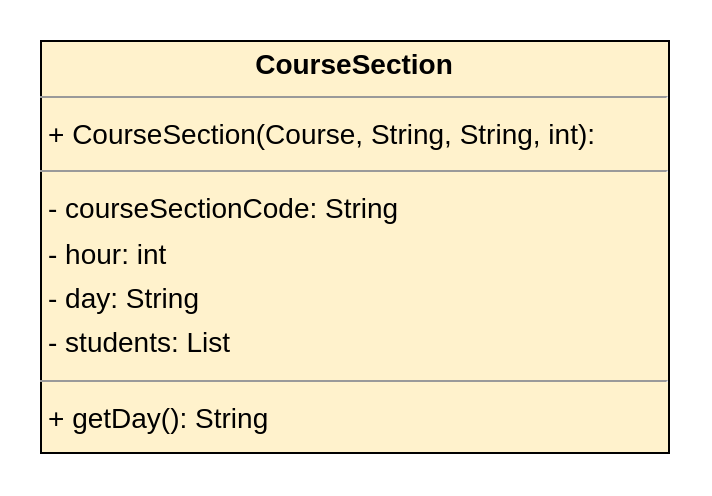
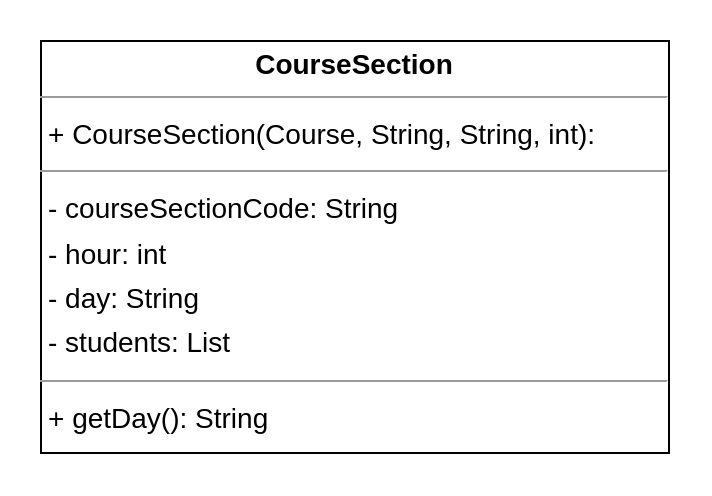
- <mxCell id="2" value="&lt;p style=&quot;margin:0px;margin-top:4px;text-align:center;&quot;&gt;&lt;b&gt;CourseSection&lt;/b&gt;&lt;/p&gt;&lt;hr size=&quot;1&quot;/&gt;&lt;p style=&quot;margin:0 0 0 4px;line-height:1.6;&quot;&gt;+ CourseSection(Course, String, String, int): &lt;/p&gt;&lt;hr size=&quot;1&quot;/&gt;&lt;p style=&quot;margin:0 0 0 4px;line-height:1.6;&quot;&gt;- courseSectionCode: String&lt;br/&gt;- hour: int&lt;br/&gt;- day: String&lt;br/&gt;- students: List&lt;/p&gt;&lt;hr size=&quot;1&quot;/&gt;&lt;p style=&quot;margin:0 0 0 4px;line-height:1.6;&quot;&gt;+ getDay(): String&lt;/p&gt;" style="verticalAlign=top;align=left;overflow=fill;fontSize=14;fontFamily=Helvetica;html=1;rounded=0;shadow=0;comic=0;labelBackgroundColor=none;strokeWidth=1;fillColor=#fff2cc;" vertex="1" parent="1"><mxGeometry x="20" y="20" width="314" height="206" as="geometry" /></mxCell>
+ <mxCell id="2" value="&lt;p style=&quot;margin:0px;margin-top:4px;text-align:center;&quot;&gt;&lt;b&gt;CourseSection&lt;/b&gt;&lt;/p&gt;&lt;hr size=&quot;1&quot;/&gt;&lt;p style=&quot;margin:0 0 0 4px;line-height:1.6;&quot;&gt;+ CourseSection(Course, String, String, int): &lt;/p&gt;&lt;hr size=&quot;1&quot;/&gt;&lt;p style=&quot;margin:0 0 0 4px;line-height:1.6;&quot;&gt;- courseSectionCode: String&lt;br/&gt;- hour: int&lt;br/&gt;- day: String&lt;br/&gt;- students: List&lt;/p&gt;&lt;hr size=&quot;1&quot;/&gt;&lt;p style=&quot;margin:0 0 0 4px;line-height:1.6;&quot;&gt;+ getDay(): String&lt;/p&gt;" style="verticalAlign=top;align=left;overflow=fill;fontSize=14;fontFamily=Helvetica;html=1;rounded=0;shadow=0;comic=0;labelBackgroundColor=none;strokeWidth=1;" vertex="1" parent="1"><mxGeometry x="20" y="20" width="314" height="206" as="geometry" /></mxCell>
